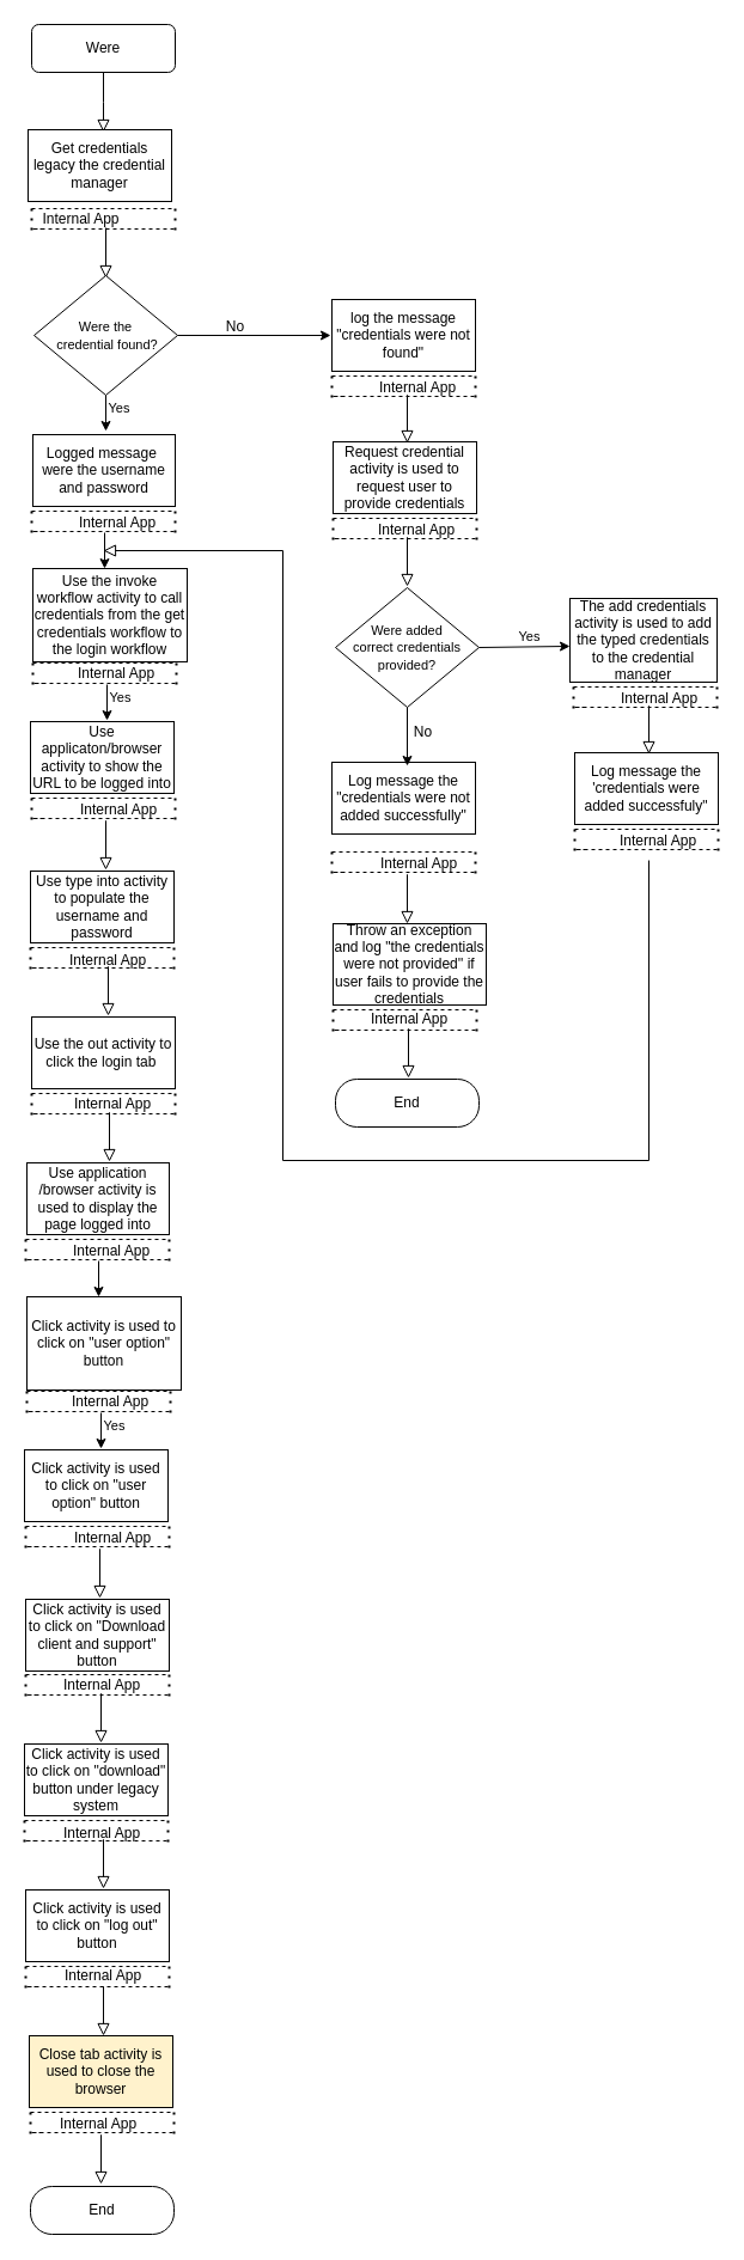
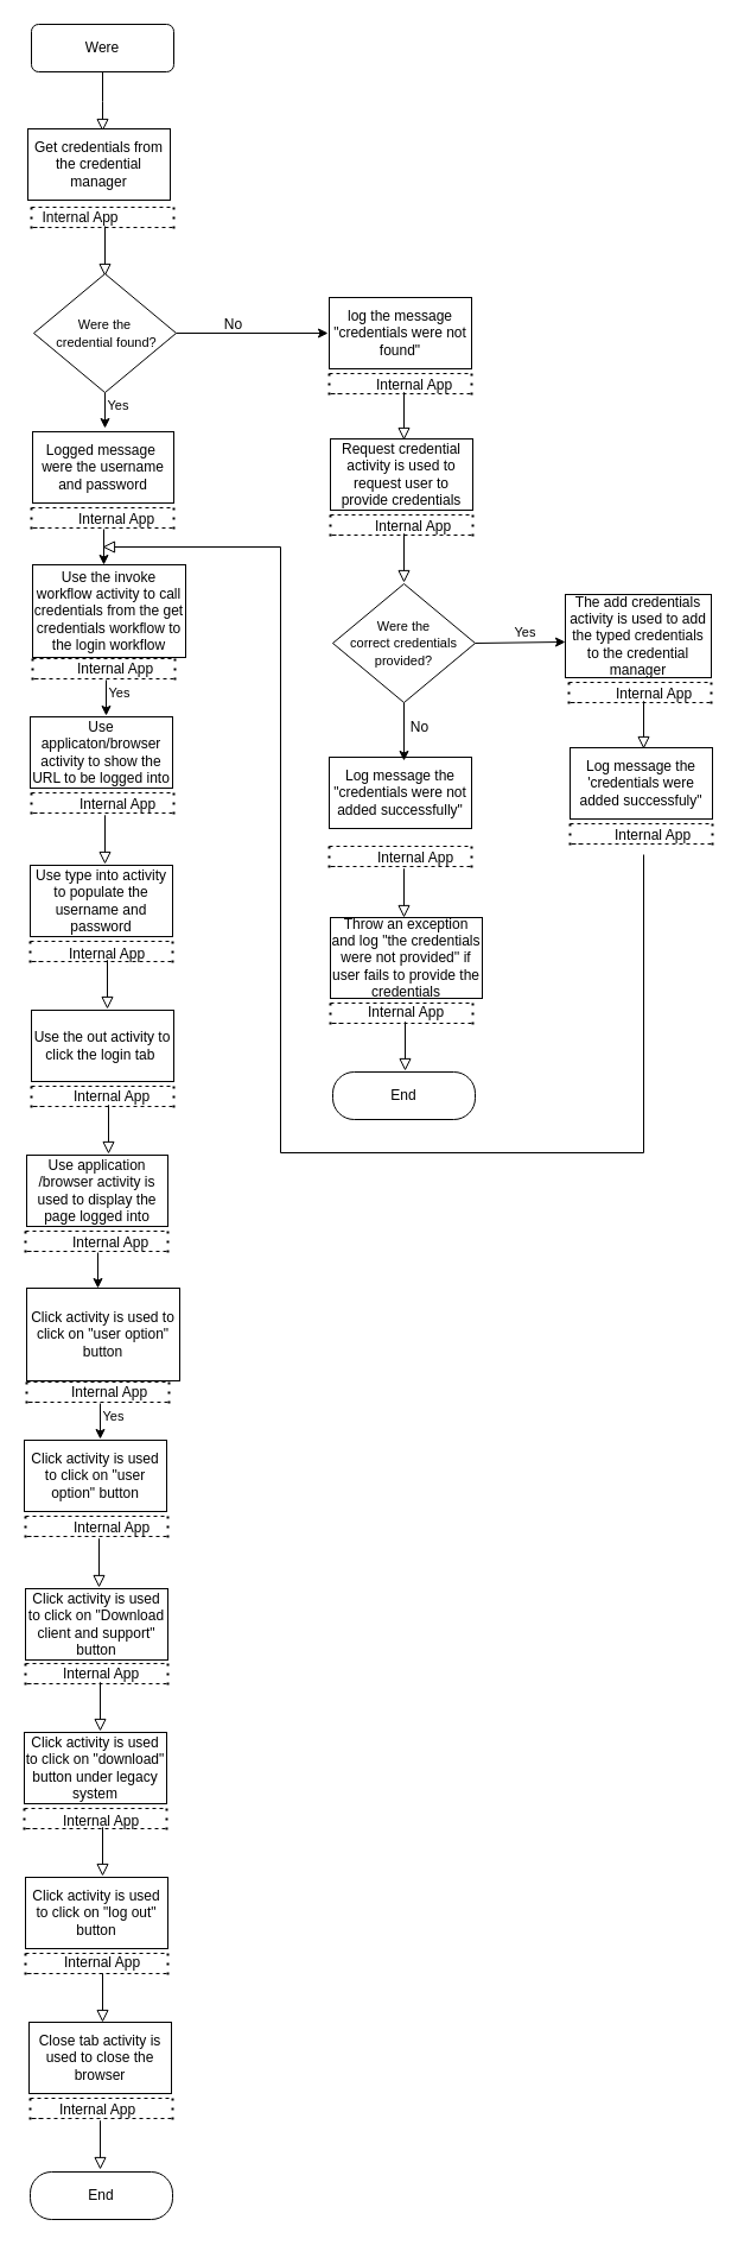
- <mxCell id="4" value="Get credentials legacy the credential manager" style="rounded=0;whiteSpace=wrap;html=1;" parent="1" vertex="1"><mxGeometry x="23" y="108" width="120" height="60" as="geometry" /></mxCell>
+ <mxCell id="4" value="Get credentials from the credential manager" style="rounded=0;whiteSpace=wrap;html=1;" parent="1" vertex="1"><mxGeometry x="23" y="108" width="120" height="60" as="geometry" /></mxCell>
- <mxCell id="77" value="&lt;font style=&quot;border-color: var(--border-color); font-size: 11px;&quot;&gt;Were added correct&lt;/font&gt;&lt;font style=&quot;border-color: var(--border-color); font-size: 11px;&quot;&gt;&amp;nbsp;credentials provided?&lt;/font&gt;" style="rhombus;whiteSpace=wrap;html=1;" vertex="1" parent="1"><mxGeometry x="280" y="491" width="120" height="100" as="geometry" /></mxCell>
+ <mxCell id="77" value="&lt;font style=&quot;border-color: var(--border-color); font-size: 11px;&quot;&gt;Were the correct&lt;/font&gt;&lt;font style=&quot;border-color: var(--border-color); font-size: 11px;&quot;&gt;&amp;nbsp;credentials provided?&lt;/font&gt;" style="rhombus;whiteSpace=wrap;html=1;" vertex="1" parent="1"><mxGeometry x="280" y="491" width="120" height="100" as="geometry" /></mxCell>
- <mxCell id="141" value="Close tab activity is used to close the browser" style="rounded=0;whiteSpace=wrap;html=1;fillColor=#fff2cc;" vertex="1" parent="1"><mxGeometry x="24" y="1702" width="120" height="60" as="geometry" /></mxCell>
+ <mxCell id="141" value="Close tab activity is used to close the browser" style="rounded=0;whiteSpace=wrap;html=1;" vertex="1" parent="1"><mxGeometry x="24" y="1702" width="120" height="60" as="geometry" /></mxCell>
